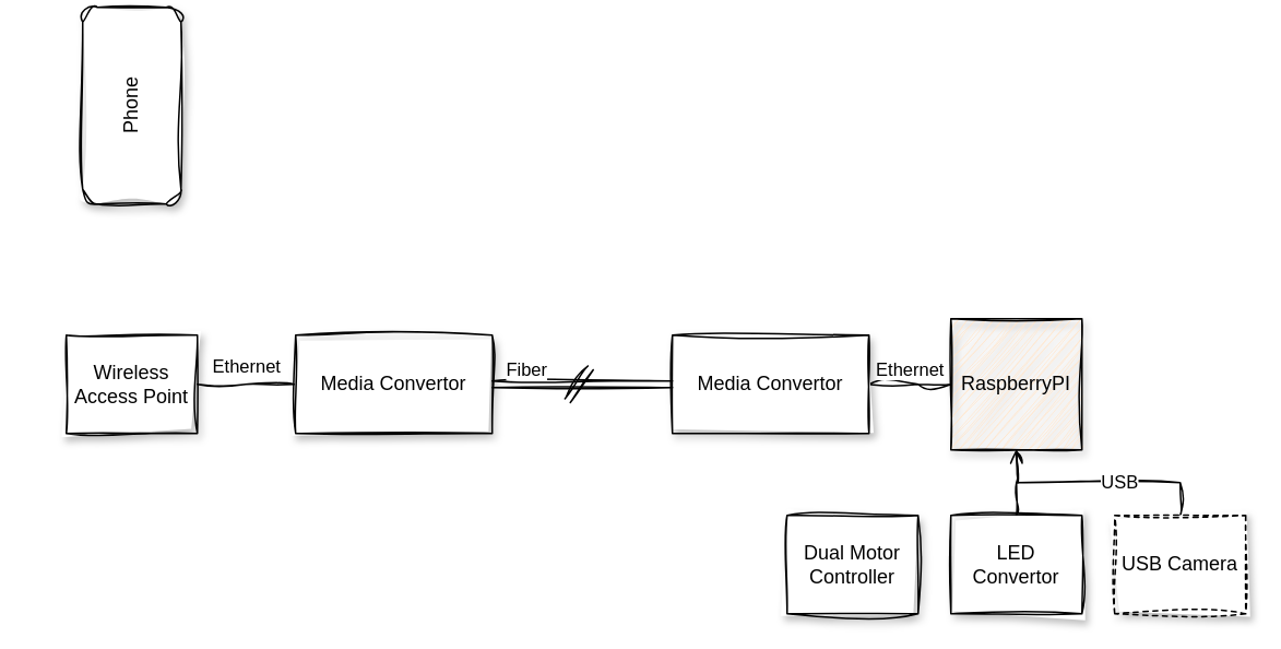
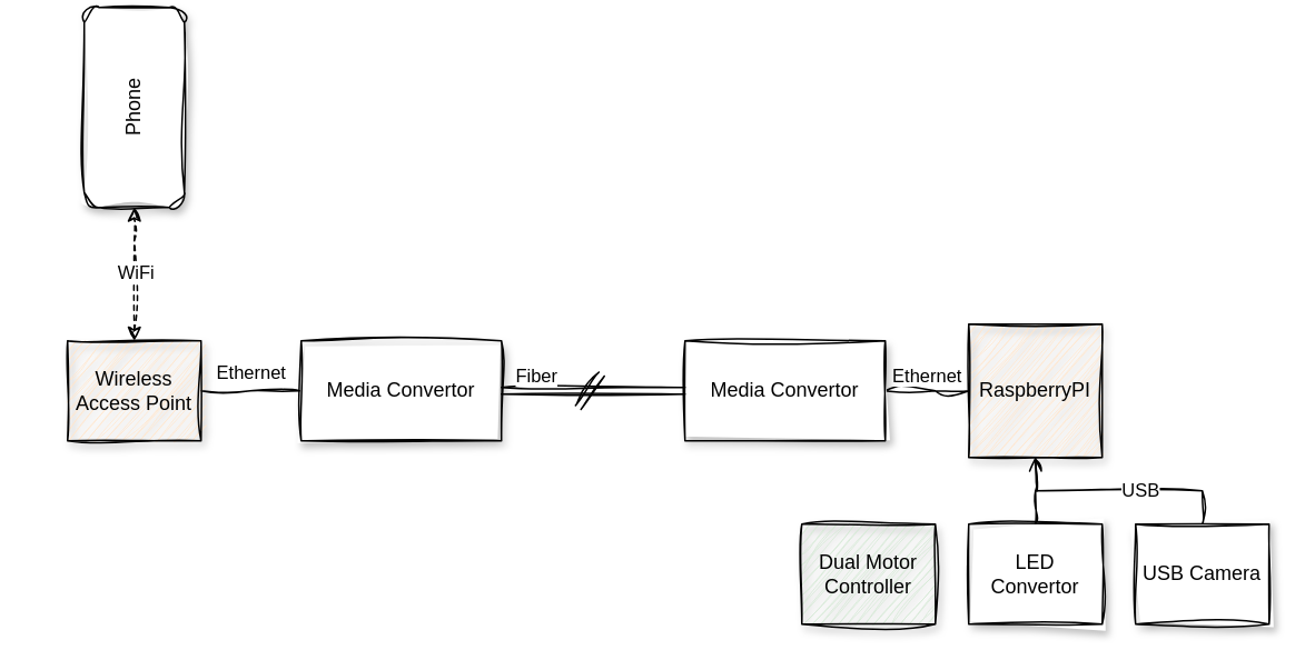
+ <mxCell id="17" style="edgeStyle=orthogonalEdgeStyle;rounded=0;orthogonalLoop=1;jettySize=auto;html=1;exitX=0.5;exitY=0;exitDx=0;exitDy=0;entryX=0;entryY=0.5;entryDx=0;entryDy=0;startArrow=classic;startFill=1;endArrow=classic;endFill=1;dashed=1;sketch=1;curveFitting=1;jiggle=2;" edge="1" parent="1" source="19" target="20"><mxGeometry relative="1" as="geometry"><Array as="points"><mxPoint x="80" y="130" /><mxPoint x="80" y="130" /></Array></mxGeometry></mxCell>
+ <mxCell id="18" value="WiFi" style="edgeLabel;html=1;align=center;verticalAlign=middle;resizable=0;points=[];" vertex="1" connectable="0" parent="17"><mxGeometry x="0.05" relative="1" as="geometry"><mxPoint as="offset" /></mxGeometry></mxCell>
- <mxCell id="19" value="Wireless Access Point" style="rounded=0;whiteSpace=wrap;html=1;sketch=1;curveFitting=1;jiggle=2;shadow=1;" vertex="1" parent="1"><mxGeometry x="40" y="190" width="80" height="60" as="geometry" /></mxCell>
+ <mxCell id="19" value="Wireless Access Point" style="rounded=0;whiteSpace=wrap;html=1;sketch=1;curveFitting=1;jiggle=2;shadow=1;fillColor=#ffe6cc;" vertex="1" parent="1"><mxGeometry x="40" y="190" width="80" height="60" as="geometry" /></mxCell>
- <mxCell id="9" value="Dual Motor Controller" style="rounded=0;whiteSpace=wrap;html=1;shadow=1;sketch=1;curveFitting=1;jiggle=2;glass=0;" vertex="1" parent="1"><mxGeometry x="480" y="300" width="80" height="60" as="geometry" /></mxCell>
+ <mxCell id="9" value="Dual Motor Controller" style="rounded=0;whiteSpace=wrap;html=1;shadow=1;sketch=1;curveFitting=1;jiggle=2;glass=0;fillColor=#d5e8d4;" vertex="1" parent="1"><mxGeometry x="480" y="300" width="80" height="60" as="geometry" /></mxCell>
- <mxCell id="12" value="USB Camera" style="rounded=0;whiteSpace=wrap;html=1;sketch=1;curveFitting=1;jiggle=2;shadow=1;dashed=1;" vertex="1" parent="1"><mxGeometry x="680" y="300" width="80" height="60" as="geometry" /></mxCell>
+ <mxCell id="12" value="USB Camera" style="rounded=0;whiteSpace=wrap;html=1;sketch=1;curveFitting=1;jiggle=2;shadow=1;" vertex="1" parent="1"><mxGeometry x="680" y="300" width="80" height="60" as="geometry" /></mxCell>
